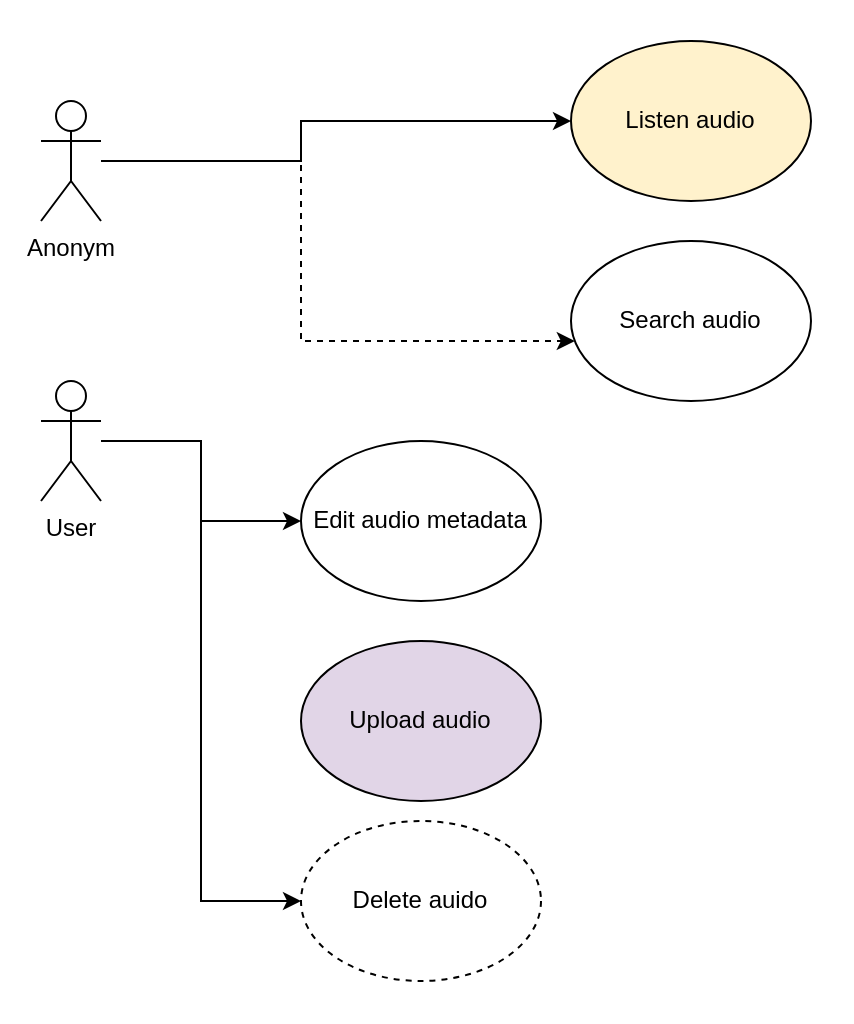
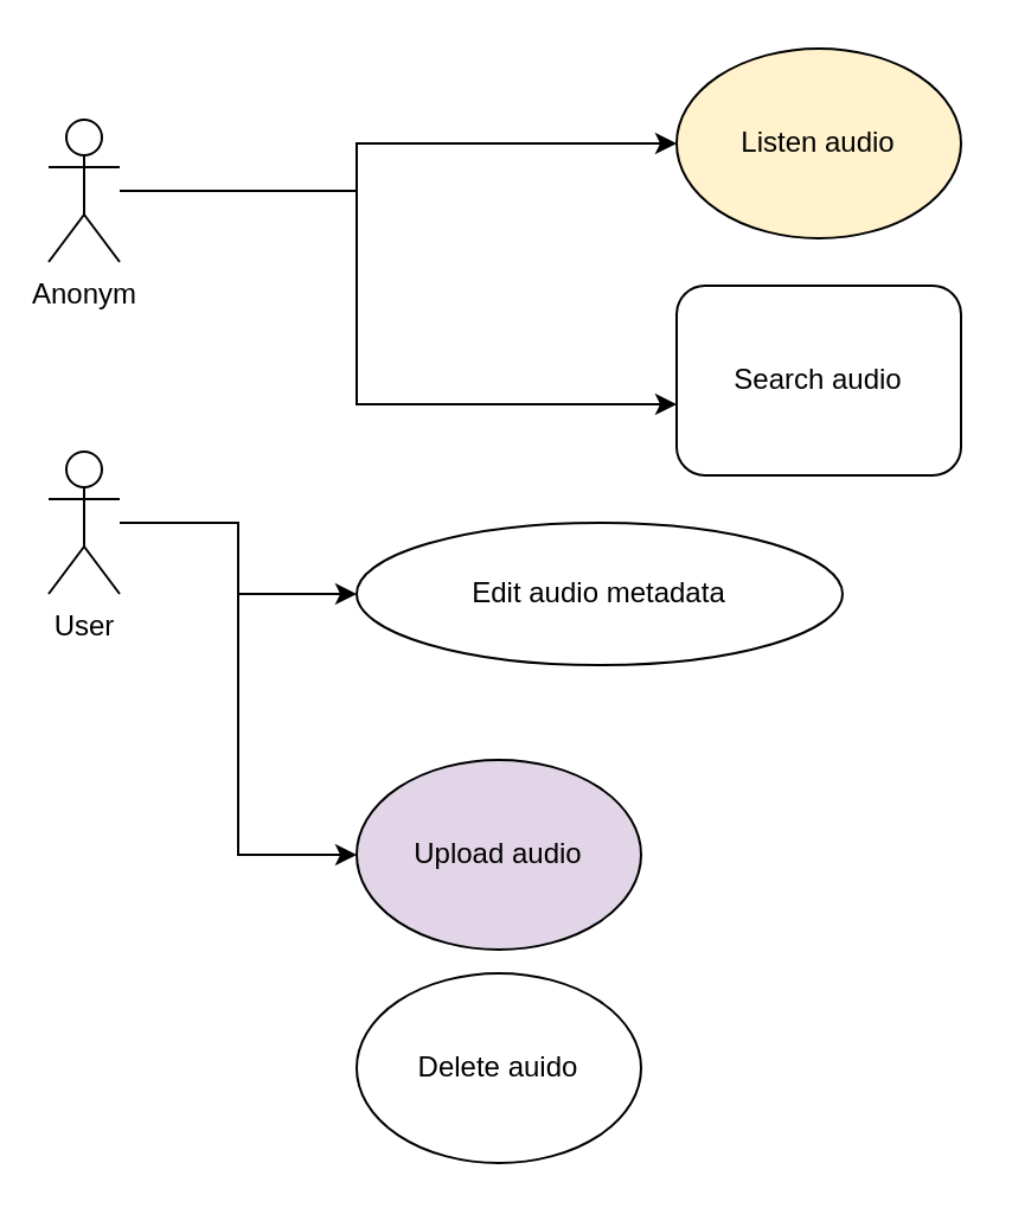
- <mxCell id="11" value="&lt;div&gt;Search audio&lt;/div&gt;" style="ellipse;whiteSpace=wrap;html=1;" parent="1" vertex="1"><mxGeometry x="285" y="120" width="120" height="80" as="geometry" /></mxCell>
+ <mxCell id="11" value="&lt;div&gt;Search audio&lt;/div&gt;" style="whiteSpace=wrap;html=1;rounded=1;" parent="1" vertex="1"><mxGeometry x="285" y="120" width="120" height="80" as="geometry" /></mxCell>
- <mxCell id="7" style="edgeStyle=orthogonalEdgeStyle;rounded=0;orthogonalLoop=1;jettySize=auto;html=1;dashed=1;" parent="1" source="9" target="11" edge="1"><mxGeometry relative="1" as="geometry"><mxPoint x="60" y="170" as="targetPoint" /><Array as="points"><mxPoint x="150" y="80" /><mxPoint x="150" y="170" /></Array></mxGeometry></mxCell>
+ <mxCell id="7" style="edgeStyle=orthogonalEdgeStyle;rounded=0;orthogonalLoop=1;jettySize=auto;html=1;" parent="1" source="9" target="11" edge="1"><mxGeometry relative="1" as="geometry"><mxPoint x="60" y="170" as="targetPoint" /><Array as="points"><mxPoint x="150" y="80" /><mxPoint x="150" y="170" /></Array></mxGeometry></mxCell>
- <mxCell id="12" value="Edit audio metadata" style="ellipse;whiteSpace=wrap;html=1;" vertex="1" parent="1"><mxGeometry x="150" y="220" width="120" height="80" as="geometry" /></mxCell>
+ <mxCell id="12" value="Edit audio metadata" style="ellipse;whiteSpace=wrap;html=1;" vertex="1" parent="1"><mxGeometry x="150" y="220" width="205" height="60" as="geometry" /></mxCell>
+ <mxCell id="2" style="edgeStyle=orthogonalEdgeStyle;rounded=0;orthogonalLoop=1;jettySize=auto;html=1;entryX=0;entryY=0.5;entryDx=0;entryDy=0;" parent="1" source="5" target="6" edge="1"><mxGeometry relative="1" as="geometry" /></mxCell>
- <mxCell id="4" style="edgeStyle=orthogonalEdgeStyle;rounded=0;orthogonalLoop=1;jettySize=auto;html=1;entryX=0;entryY=0.5;entryDx=0;entryDy=0;" edge="1" parent="1" source="5" target="13"><mxGeometry relative="1" as="geometry" /></mxCell>
- <mxCell id="13" value="Delete auido" style="ellipse;whiteSpace=wrap;html=1;dashed=1;" vertex="1" parent="1"><mxGeometry x="150" y="410" width="120" height="80" as="geometry" /></mxCell>
+ <mxCell id="13" value="Delete auido" style="ellipse;whiteSpace=wrap;html=1;" vertex="1" parent="1"><mxGeometry x="150" y="410" width="120" height="80" as="geometry" /></mxCell>
